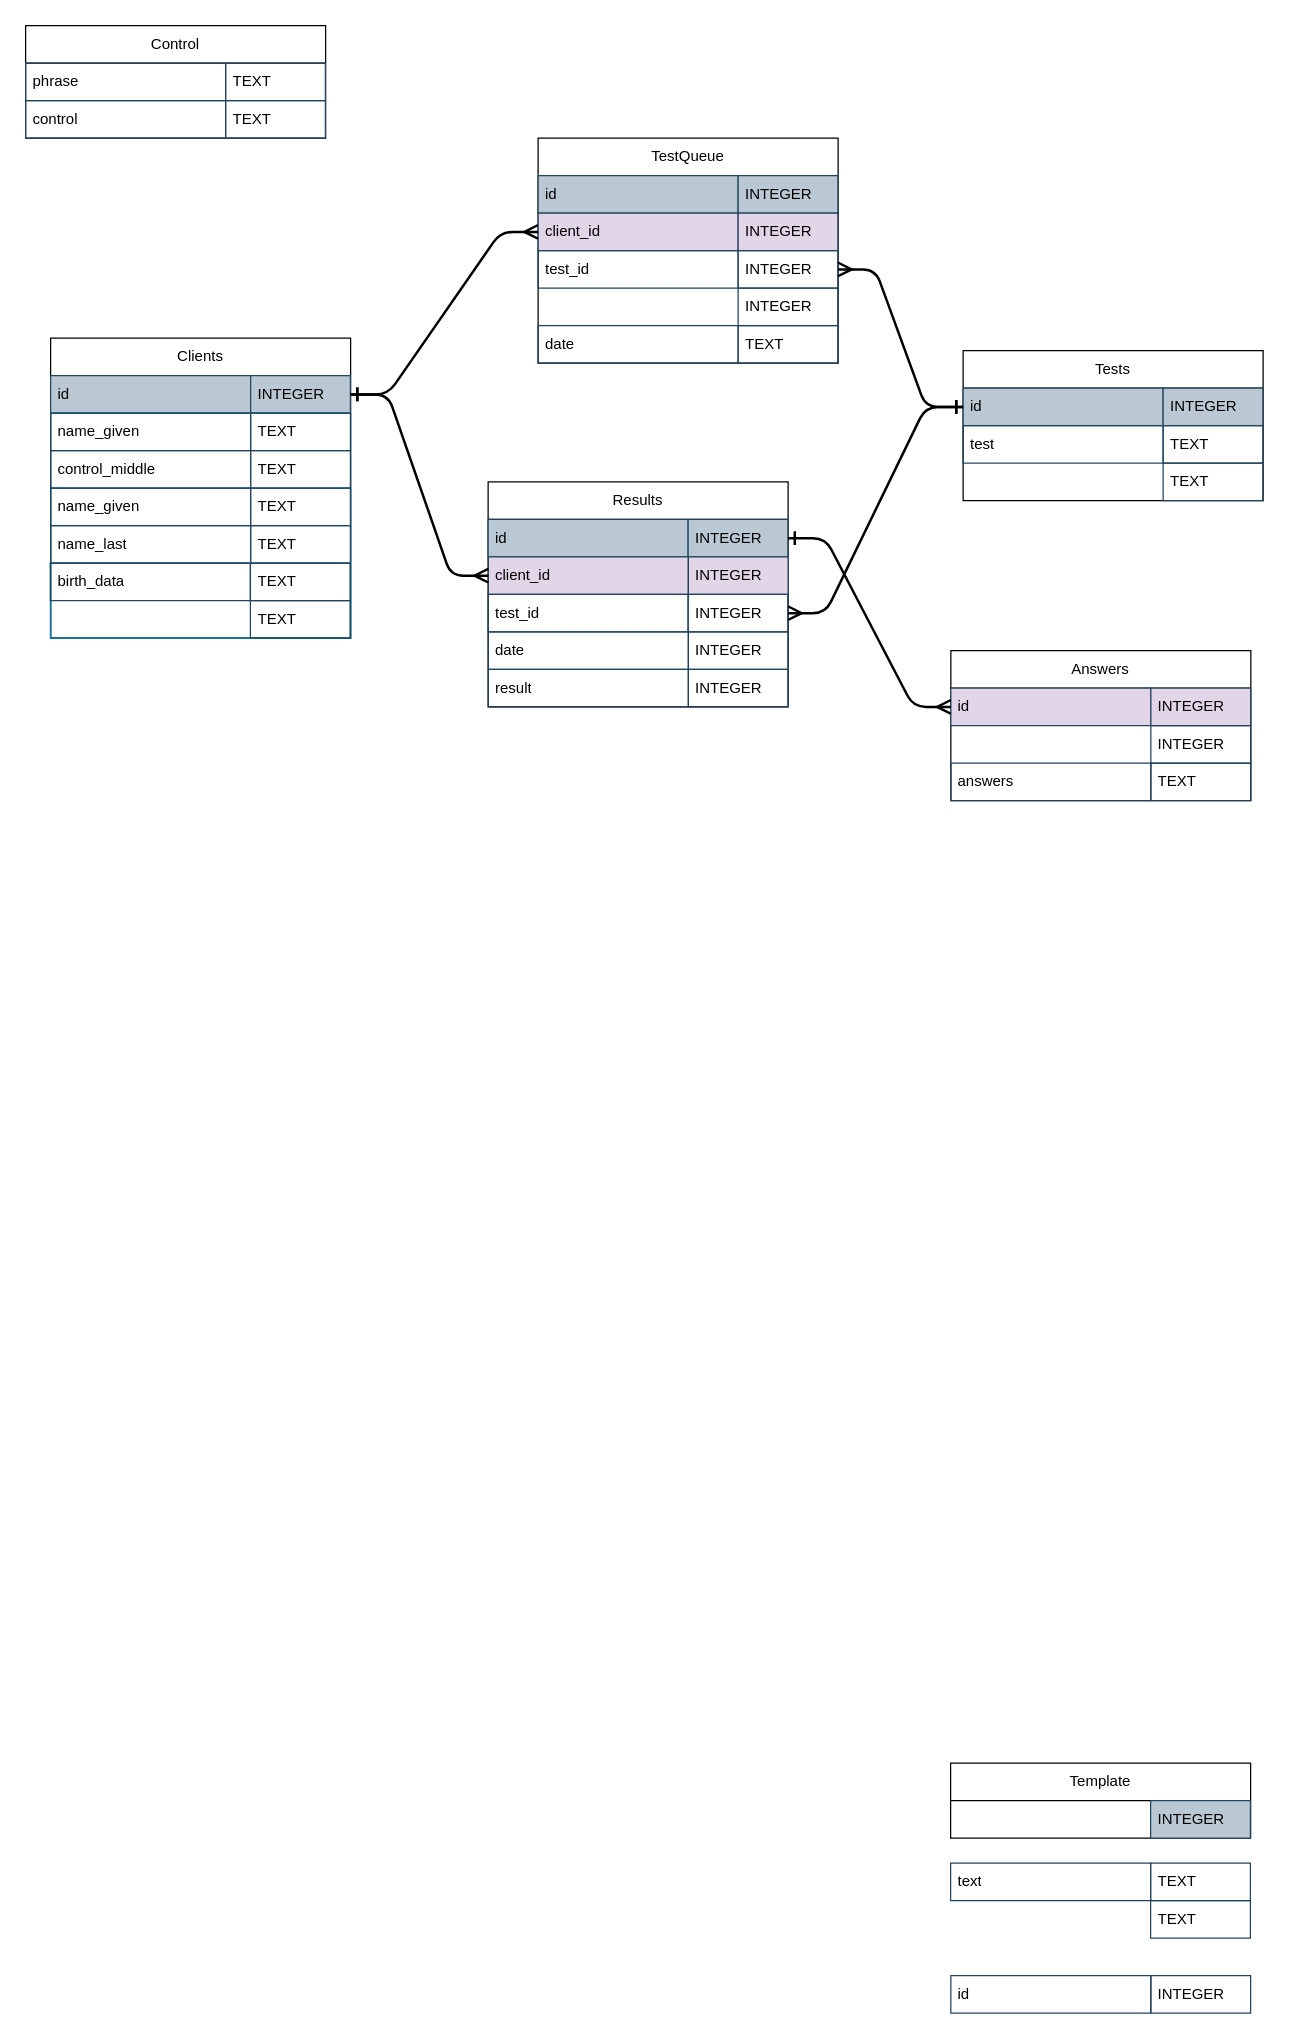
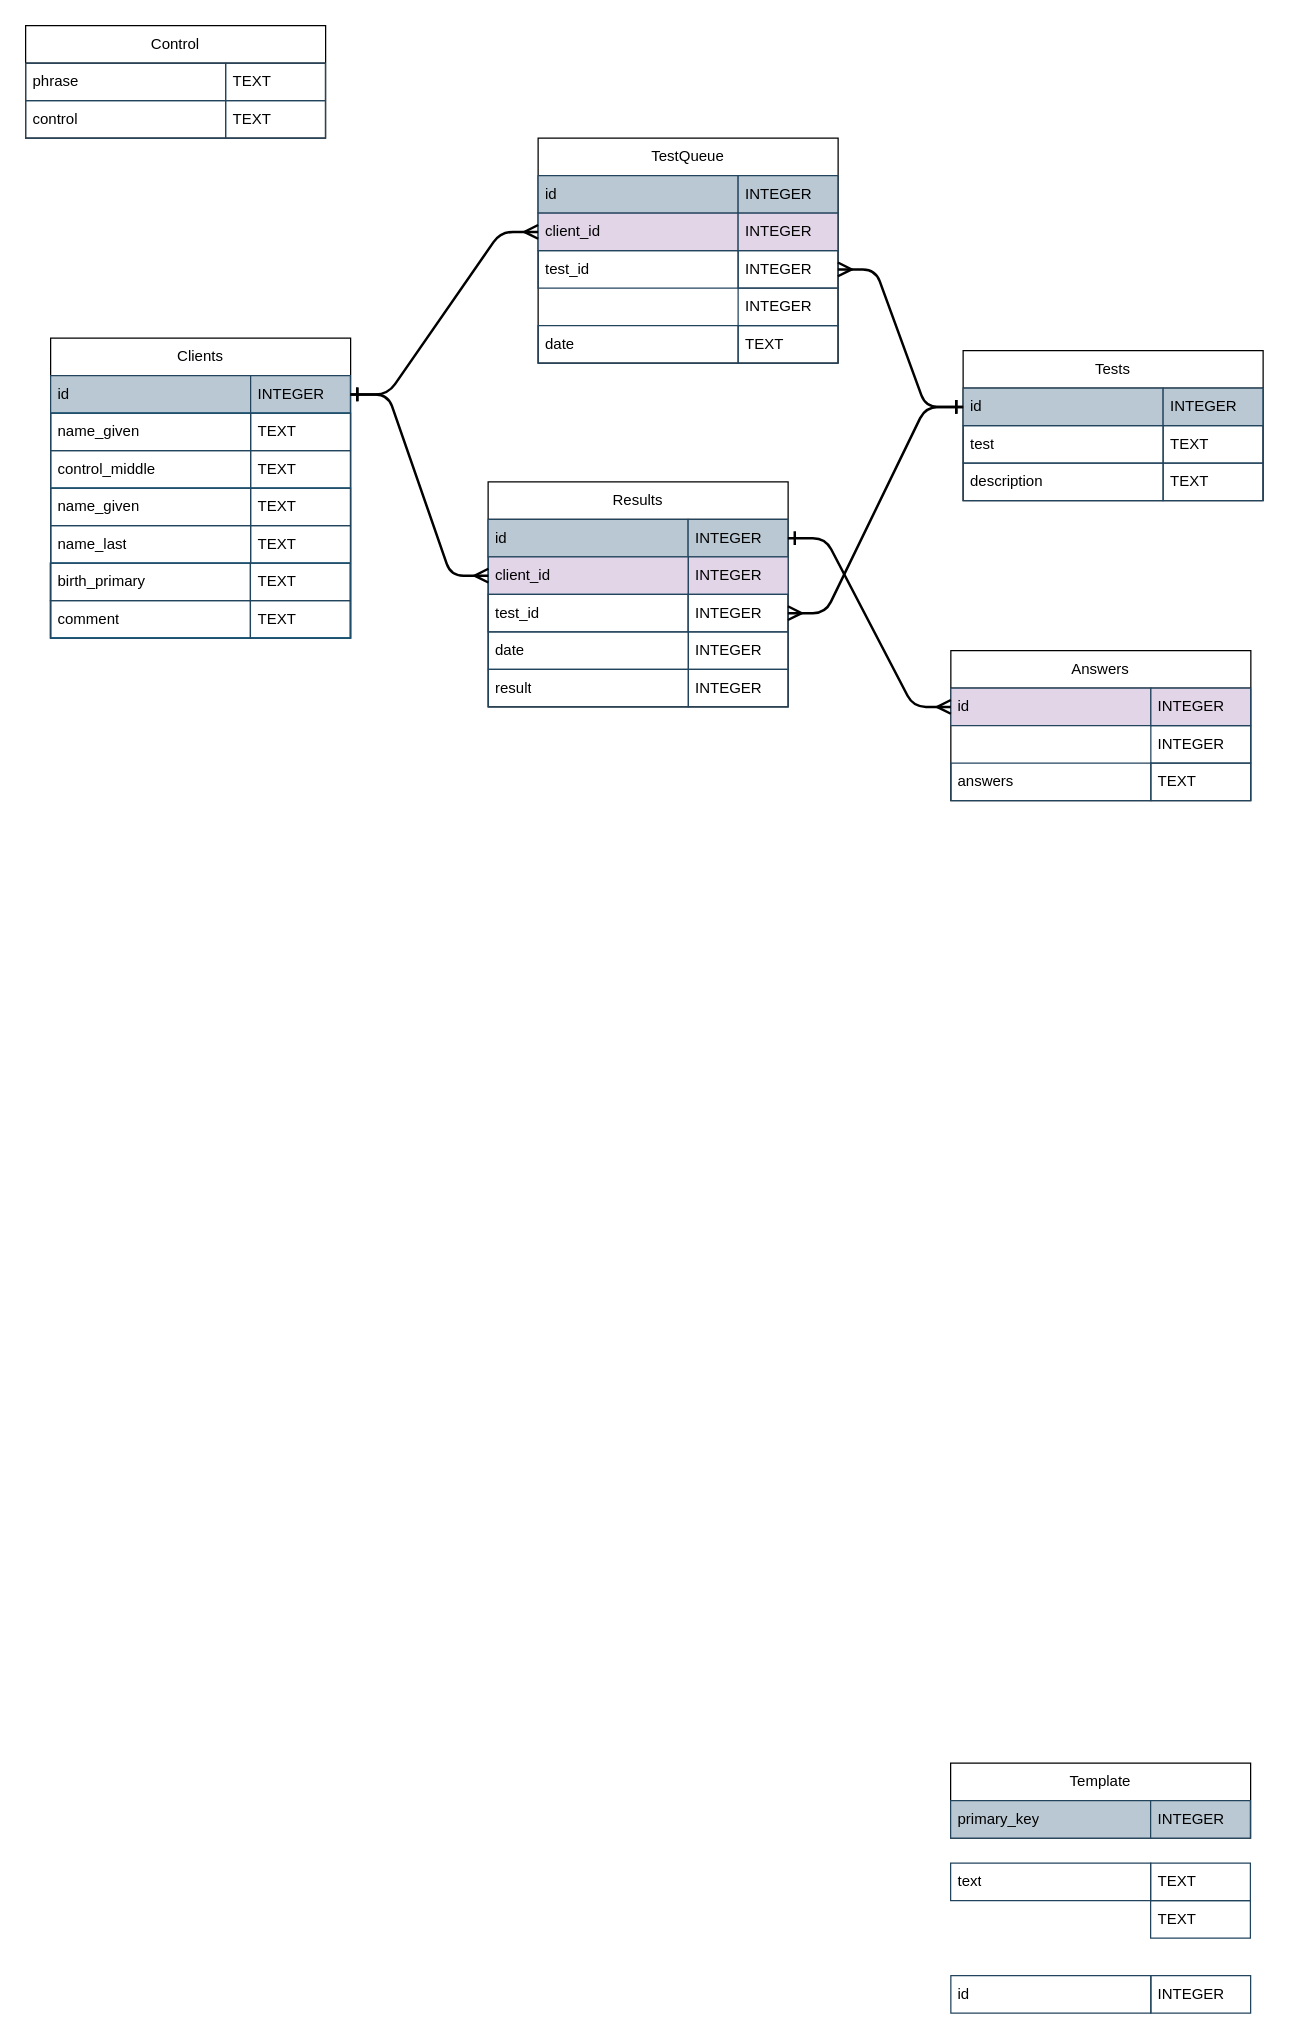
+ <mxCell id="47" value="description" style="text;strokeColor=#23445d;fillColor=none;align=left;verticalAlign=middle;spacingLeft=4;spacingRight=4;overflow=hidden;points=[[0,0.5],[1,0.5]];portConstraint=eastwest;rotatable=0;whiteSpace=wrap;html=1;" vertex="1" parent="46"><mxGeometry width="160" height="30" as="geometry" /></mxCell>
- <mxCell id="19" value="birth_data" style="text;strokeColor=#23445d;fillColor=none;align=left;verticalAlign=middle;spacingLeft=4;spacingRight=4;overflow=hidden;points=[[0,0.5],[1,0.5]];portConstraint=eastwest;rotatable=0;whiteSpace=wrap;html=1;" vertex="1" parent="18"><mxGeometry width="160" height="30" as="geometry" /></mxCell>
+ <mxCell id="19" value="birth_primary" style="text;strokeColor=#23445d;fillColor=none;align=left;verticalAlign=middle;spacingLeft=4;spacingRight=4;overflow=hidden;points=[[0,0.5],[1,0.5]];portConstraint=eastwest;rotatable=0;whiteSpace=wrap;html=1;" vertex="1" parent="18"><mxGeometry width="160" height="30" as="geometry" /></mxCell>
+ <mxCell id="22" value="comment" style="text;strokeColor=#23445d;fillColor=none;align=left;verticalAlign=middle;spacingLeft=4;spacingRight=4;overflow=hidden;points=[[0,0.5],[1,0.5]];portConstraint=eastwest;rotatable=0;whiteSpace=wrap;html=1;" vertex="1" parent="21"><mxGeometry width="160" height="30" as="geometry" /></mxCell>
+ <mxCell id="51" value="primary_key" style="text;strokeColor=#23445d;fillColor=#bac8d3;align=left;verticalAlign=middle;spacingLeft=4;spacingRight=4;overflow=hidden;points=[[0,0.5],[1,0.5]];portConstraint=eastwest;rotatable=0;whiteSpace=wrap;html=1;" vertex="1" parent="50"><mxGeometry width="160" height="30" as="geometry" /></mxCell>
